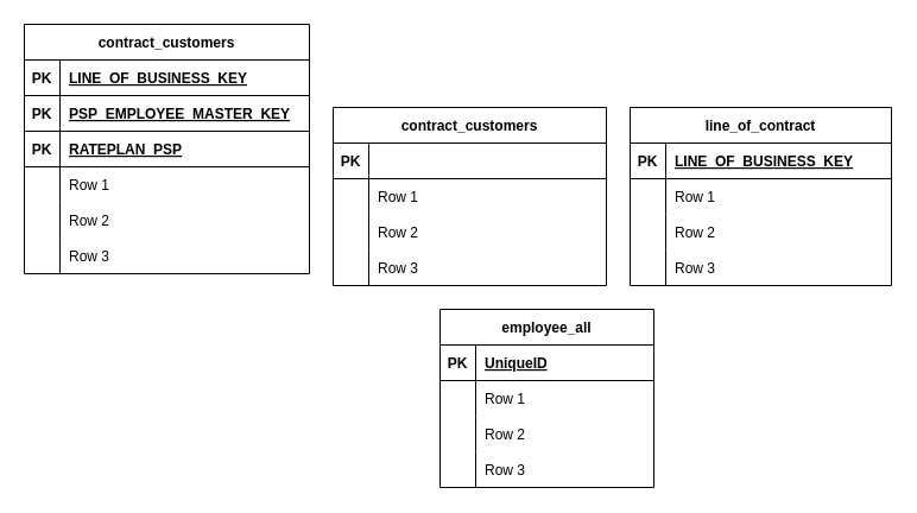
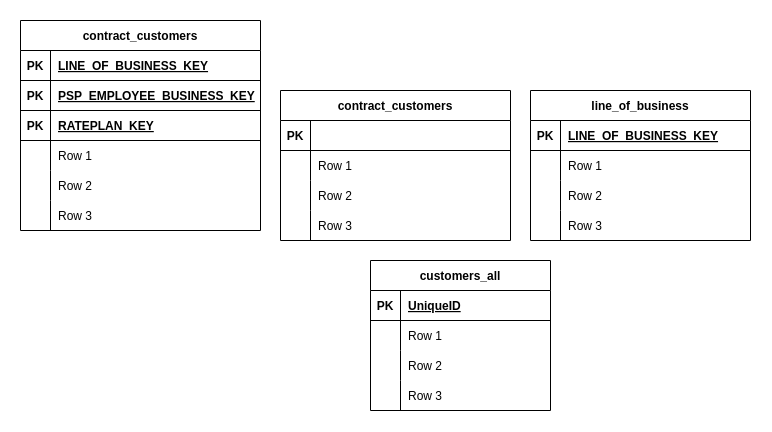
- <mxCell id="34" value="PSP_EMPLOYEE_MASTER_KEY" style="shape=partialRectangle;connectable=0;fillColor=none;top=0;left=0;bottom=0;right=0;align=left;spacingLeft=6;fontStyle=5;overflow=hidden;" vertex="1" parent="32"><mxGeometry x="30" width="210" height="30" as="geometry"><mxRectangle width="210" height="30" as="alternateBounds" /></mxGeometry></mxCell>
+ <mxCell id="34" value="PSP_EMPLOYEE_BUSINESS_KEY" style="shape=partialRectangle;connectable=0;fillColor=none;top=0;left=0;bottom=0;right=0;align=left;spacingLeft=6;fontStyle=5;overflow=hidden;" vertex="1" parent="32"><mxGeometry x="30" width="210" height="30" as="geometry"><mxRectangle width="210" height="30" as="alternateBounds" /></mxGeometry></mxCell>
- <mxCell id="15" value="line_of_contract" style="shape=table;startSize=30;container=1;collapsible=1;childLayout=tableLayout;fixedRows=1;rowLines=0;fontStyle=1;align=center;resizeLast=1;" vertex="1" parent="1"><mxGeometry x="530" y="90" width="220" height="150" as="geometry" /></mxCell>
+ <mxCell id="15" value="line_of_business" style="shape=table;startSize=30;container=1;collapsible=1;childLayout=tableLayout;fixedRows=1;rowLines=0;fontStyle=1;align=center;resizeLast=1;" vertex="1" parent="1"><mxGeometry x="530" y="90" width="220" height="150" as="geometry" /></mxCell>
- <mxCell id="37" value="RATEPLAN_PSP" style="shape=partialRectangle;connectable=0;fillColor=none;top=0;left=0;bottom=0;right=0;align=left;spacingLeft=6;fontStyle=5;overflow=hidden;" vertex="1" parent="35"><mxGeometry x="30" width="210" height="30" as="geometry"><mxRectangle width="210" height="30" as="alternateBounds" /></mxGeometry></mxCell>
+ <mxCell id="37" value="RATEPLAN_KEY" style="shape=partialRectangle;connectable=0;fillColor=none;top=0;left=0;bottom=0;right=0;align=left;spacingLeft=6;fontStyle=5;overflow=hidden;" vertex="1" parent="35"><mxGeometry x="30" width="210" height="30" as="geometry"><mxRectangle width="210" height="30" as="alternateBounds" /></mxGeometry></mxCell>
- <mxCell id="47" value="employee_all" style="shape=table;startSize=30;container=1;collapsible=1;childLayout=tableLayout;fixedRows=1;rowLines=0;fontStyle=1;align=center;resizeLast=1;" vertex="1" parent="1"><mxGeometry x="370" y="260" width="180" height="150" as="geometry" /></mxCell>
+ <mxCell id="47" value="customers_all" style="shape=table;startSize=30;container=1;collapsible=1;childLayout=tableLayout;fixedRows=1;rowLines=0;fontStyle=1;align=center;resizeLast=1;" vertex="1" parent="1"><mxGeometry x="370" y="260" width="180" height="150" as="geometry" /></mxCell>
